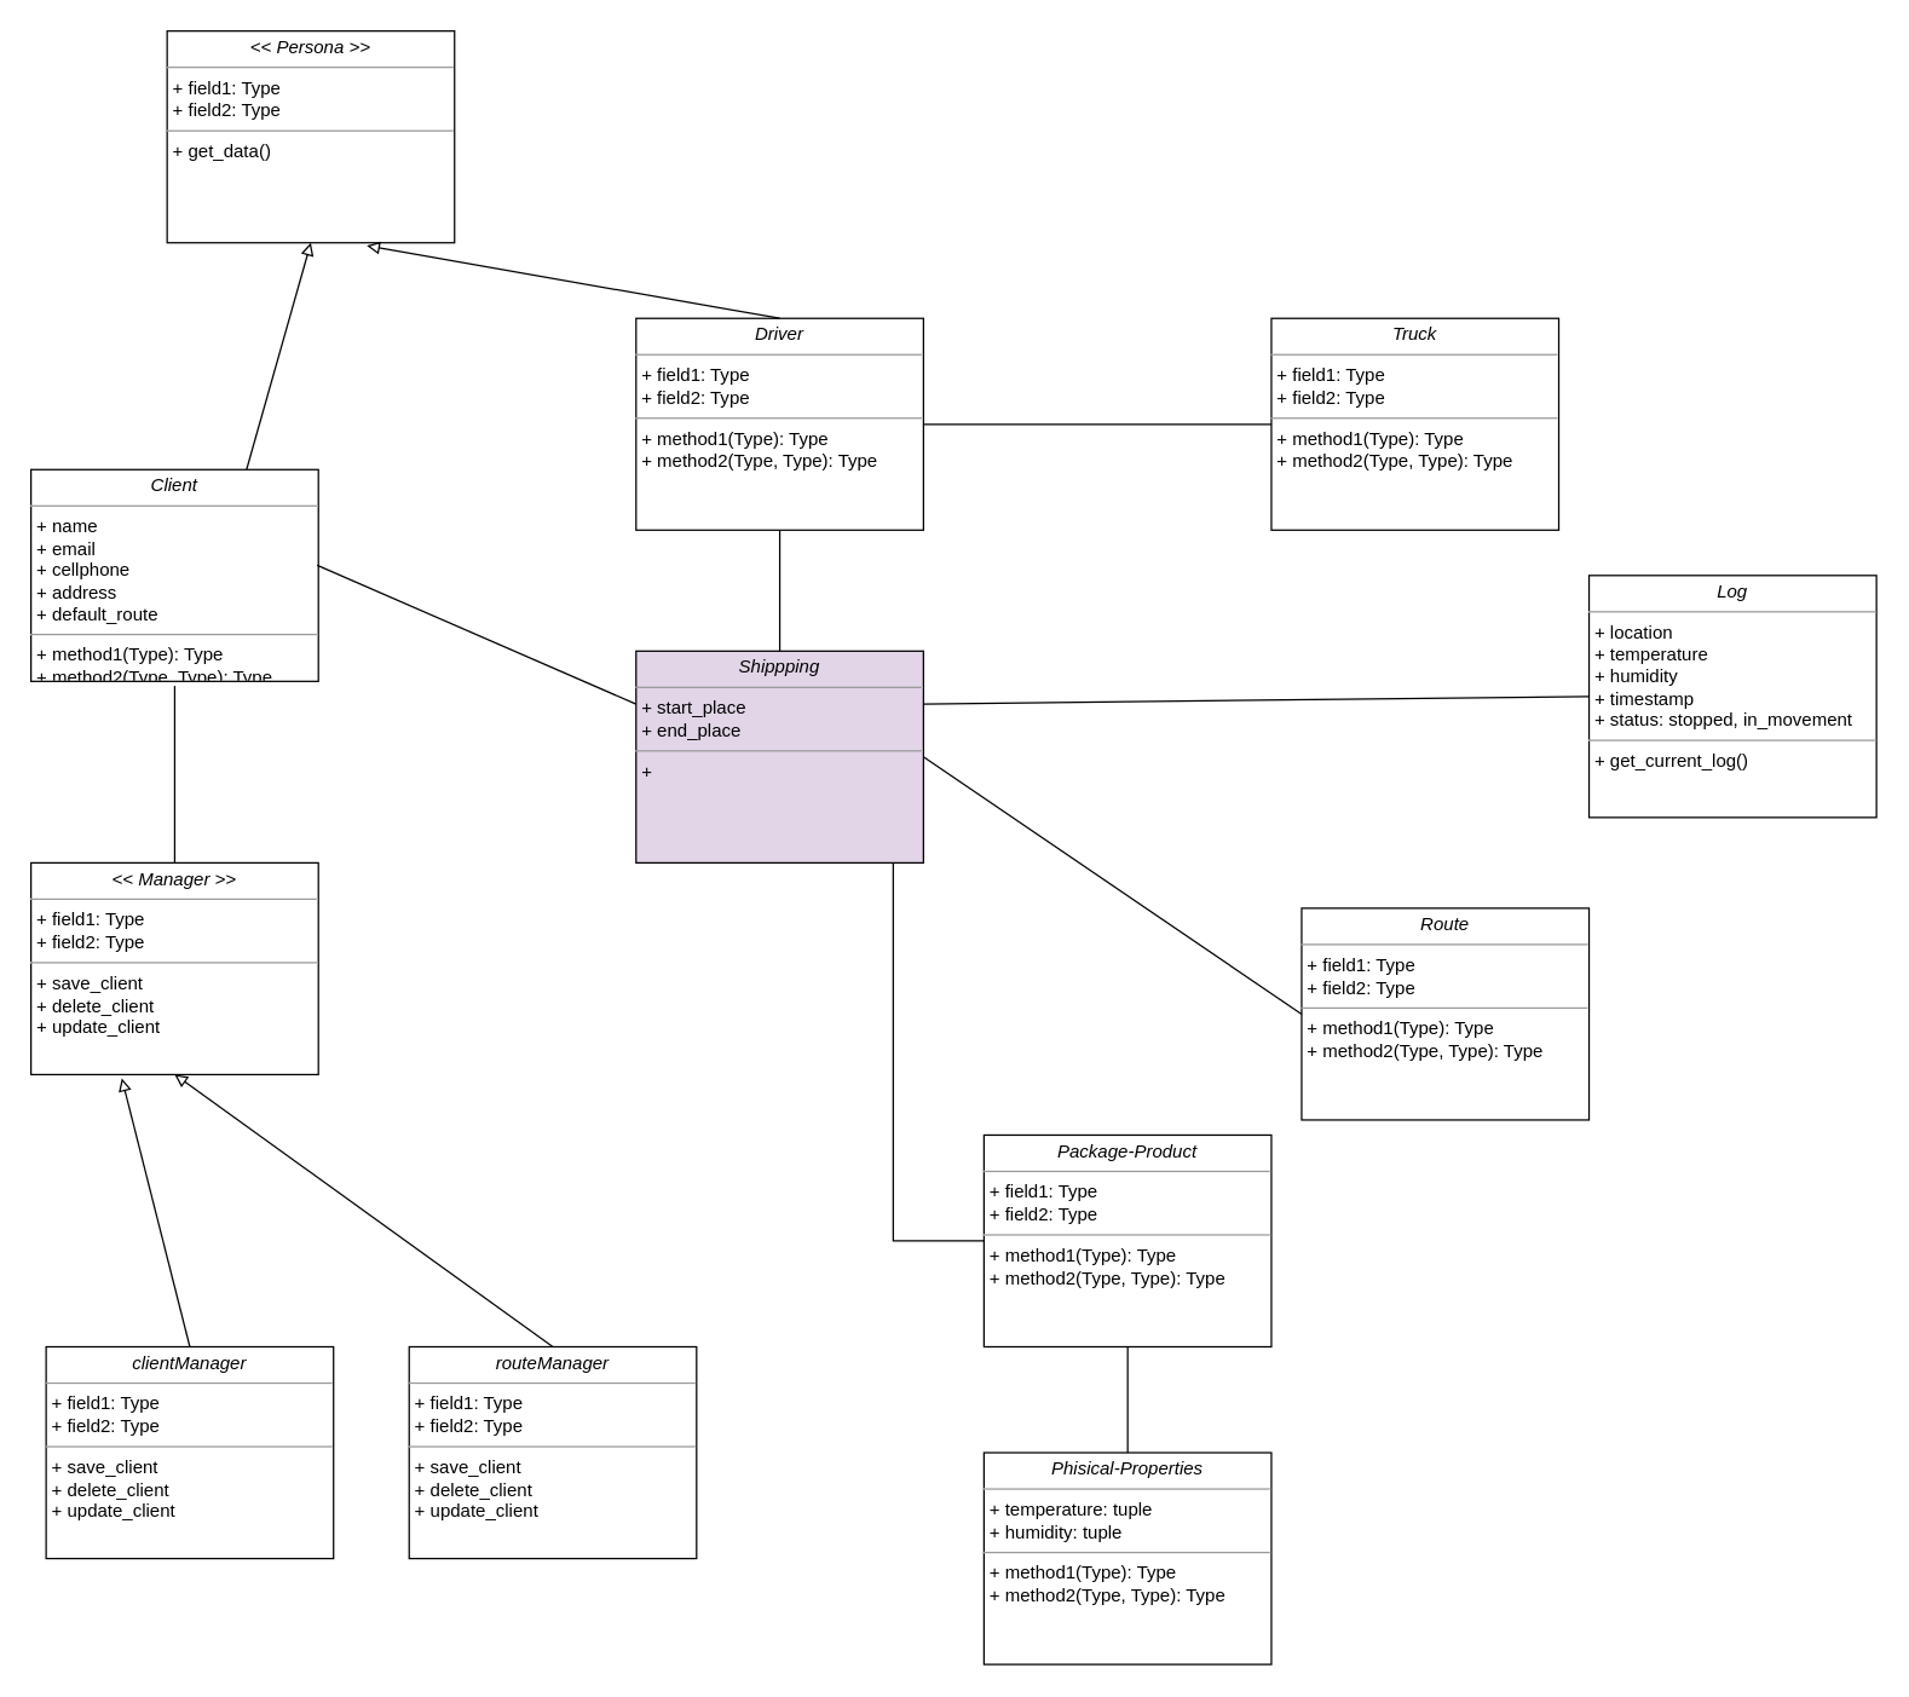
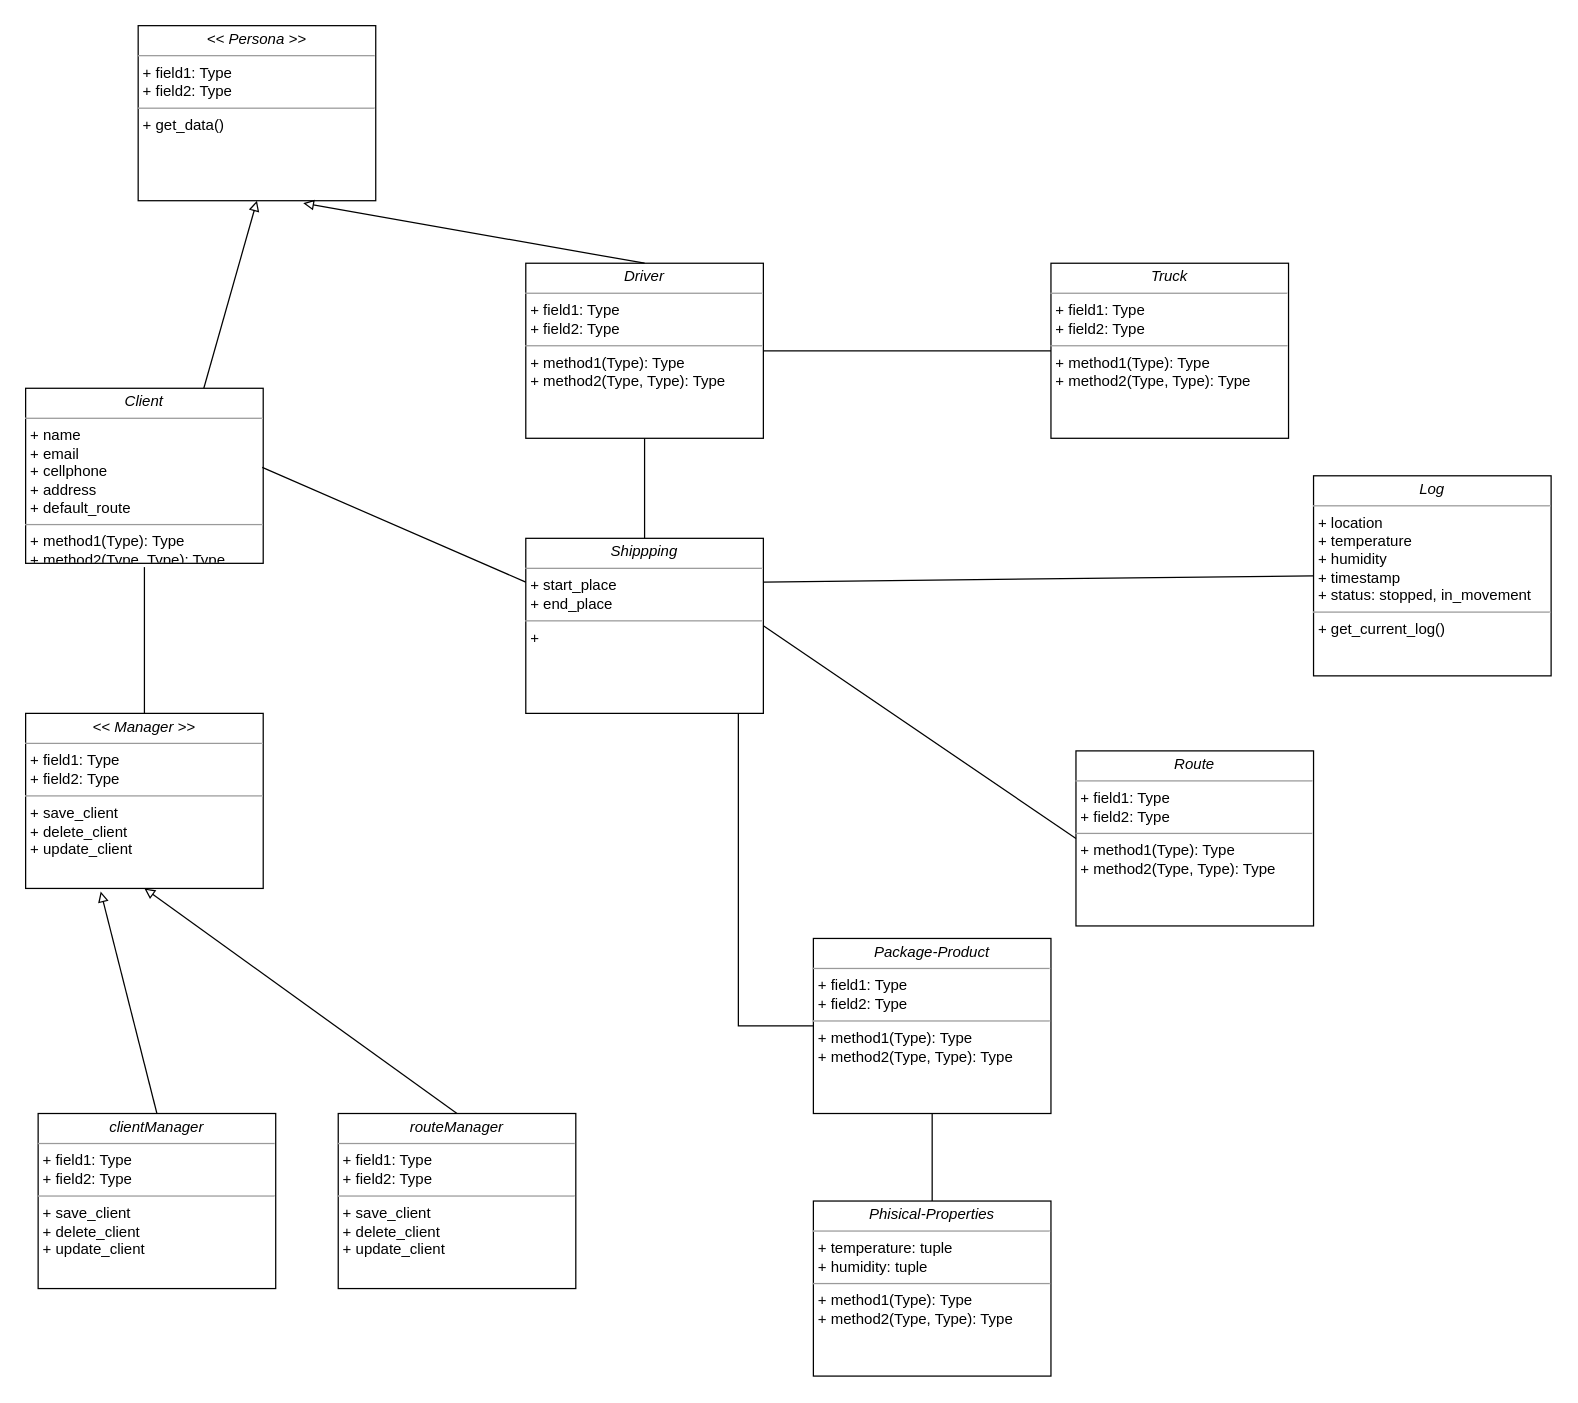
- <mxCell id="10" value="&lt;p style=&quot;margin: 0px ; margin-top: 4px ; text-align: center&quot;&gt;&lt;i&gt;Shippping&lt;/i&gt;&lt;/p&gt;&lt;hr size=&quot;1&quot;&gt;&lt;p style=&quot;margin: 0px ; margin-left: 4px&quot;&gt;+ start_place&lt;br&gt;+ end_place&lt;/p&gt;&lt;hr size=&quot;1&quot;&gt;&lt;p style=&quot;margin: 0px ; margin-left: 4px&quot;&gt;+&amp;nbsp;&lt;/p&gt;" style="verticalAlign=top;align=left;overflow=fill;fontSize=12;fontFamily=Helvetica;html=1;rounded=0;shadow=0;comic=0;labelBackgroundColor=none;strokeWidth=1;fillColor=#e1d5e7;" parent="1" vertex="1"><mxGeometry x="420" y="430" width="190" height="140" as="geometry" /></mxCell>
+ <mxCell id="10" value="&lt;p style=&quot;margin: 0px ; margin-top: 4px ; text-align: center&quot;&gt;&lt;i&gt;Shippping&lt;/i&gt;&lt;/p&gt;&lt;hr size=&quot;1&quot;&gt;&lt;p style=&quot;margin: 0px ; margin-left: 4px&quot;&gt;+ start_place&lt;br&gt;+ end_place&lt;/p&gt;&lt;hr size=&quot;1&quot;&gt;&lt;p style=&quot;margin: 0px ; margin-left: 4px&quot;&gt;+&amp;nbsp;&lt;/p&gt;" style="verticalAlign=top;align=left;overflow=fill;fontSize=12;fontFamily=Helvetica;html=1;rounded=0;shadow=0;comic=0;labelBackgroundColor=none;strokeWidth=1" parent="1" vertex="1"><mxGeometry x="420" y="430" width="190" height="140" as="geometry" /></mxCell>
